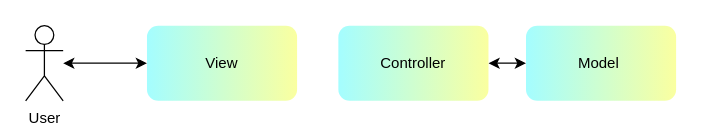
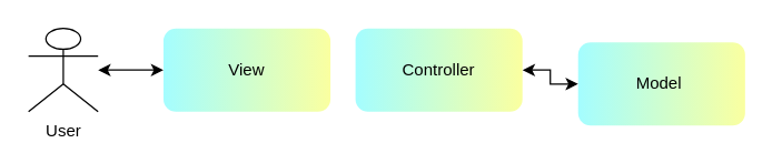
- <mxCell id="3" value="User" style="shape=umlActor;verticalLabelPosition=bottom;verticalAlign=top;html=1;outlineConnect=0;" vertex="1" parent="1"><mxGeometry x="20" y="20" width="30" height="60" as="geometry" /></mxCell>
+ <mxCell id="3" value="User" style="shape=umlActor;verticalLabelPosition=bottom;verticalAlign=top;html=1;outlineConnect=0;" vertex="1" parent="1"><mxGeometry x="20" y="20" width="50" height="60" as="geometry" /></mxCell>
- <mxCell id="7" value="&lt;span style=&quot;color: rgba(0,0,0,var(--O42jJQ,1)); caret-color: rgb(0, 0, 0); --Ys-XuQ: none; font-kerning: none;&quot; class=&quot;a_GcMg font-feature-liga-off font-feature-clig-off font-feature-calt-off text-decoration-none text-strikethrough-none&quot;&gt;Controller&lt;/span&gt;" style="rounded=1;whiteSpace=wrap;html=1;gradientColor=#FAFFA0;gradientDirection=east;fillColor=#A4FDFF;strokeColor=none;" vertex="1" parent="1"><mxGeometry x="270" y="20" width="120" height="60" as="geometry" /></mxCell>
+ <mxCell id="7" value="&lt;span style=&quot;color: rgba(0,0,0,var(--O42jJQ,1)); caret-color: rgb(0, 0, 0); --Ys-XuQ: none; font-kerning: none;&quot; class=&quot;a_GcMg font-feature-liga-off font-feature-clig-off font-feature-calt-off text-decoration-none text-strikethrough-none&quot;&gt;Controller&lt;/span&gt;" style="rounded=1;whiteSpace=wrap;html=1;gradientColor=#FAFFA0;gradientDirection=east;fillColor=#A4FDFF;strokeColor=none;" vertex="1" parent="1"><mxGeometry x="255" y="20" width="120" height="60" as="geometry" /></mxCell>
- <mxCell id="4" value="&lt;span style=&quot;color: rgba(0,0,0,var(--O42jJQ,1)); caret-color: rgb(0, 0, 0); --Ys-XuQ: none; font-kerning: none;&quot; class=&quot;a_GcMg font-feature-liga-off font-feature-clig-off font-feature-calt-off text-decoration-none text-strikethrough-none&quot;&gt;Model&amp;nbsp;&lt;/span&gt;" style="rounded=1;whiteSpace=wrap;html=1;gradientColor=#FAFFA0;gradientDirection=east;fillColor=#A4FDFF;strokeColor=none;" vertex="1" parent="1"><mxGeometry x="420" y="20" width="120" height="60" as="geometry" /></mxCell>
+ <mxCell id="4" value="&lt;span style=&quot;color: rgba(0,0,0,var(--O42jJQ,1)); caret-color: rgb(0, 0, 0); --Ys-XuQ: none; font-kerning: none;&quot; class=&quot;a_GcMg font-feature-liga-off font-feature-clig-off font-feature-calt-off text-decoration-none text-strikethrough-none&quot;&gt;Model&amp;nbsp;&lt;/span&gt;" style="rounded=1;whiteSpace=wrap;html=1;gradientColor=#FAFFA0;gradientDirection=east;fillColor=#A4FDFF;strokeColor=none;" vertex="1" parent="1"><mxGeometry x="415" y="30" width="120" height="60" as="geometry" /></mxCell>
